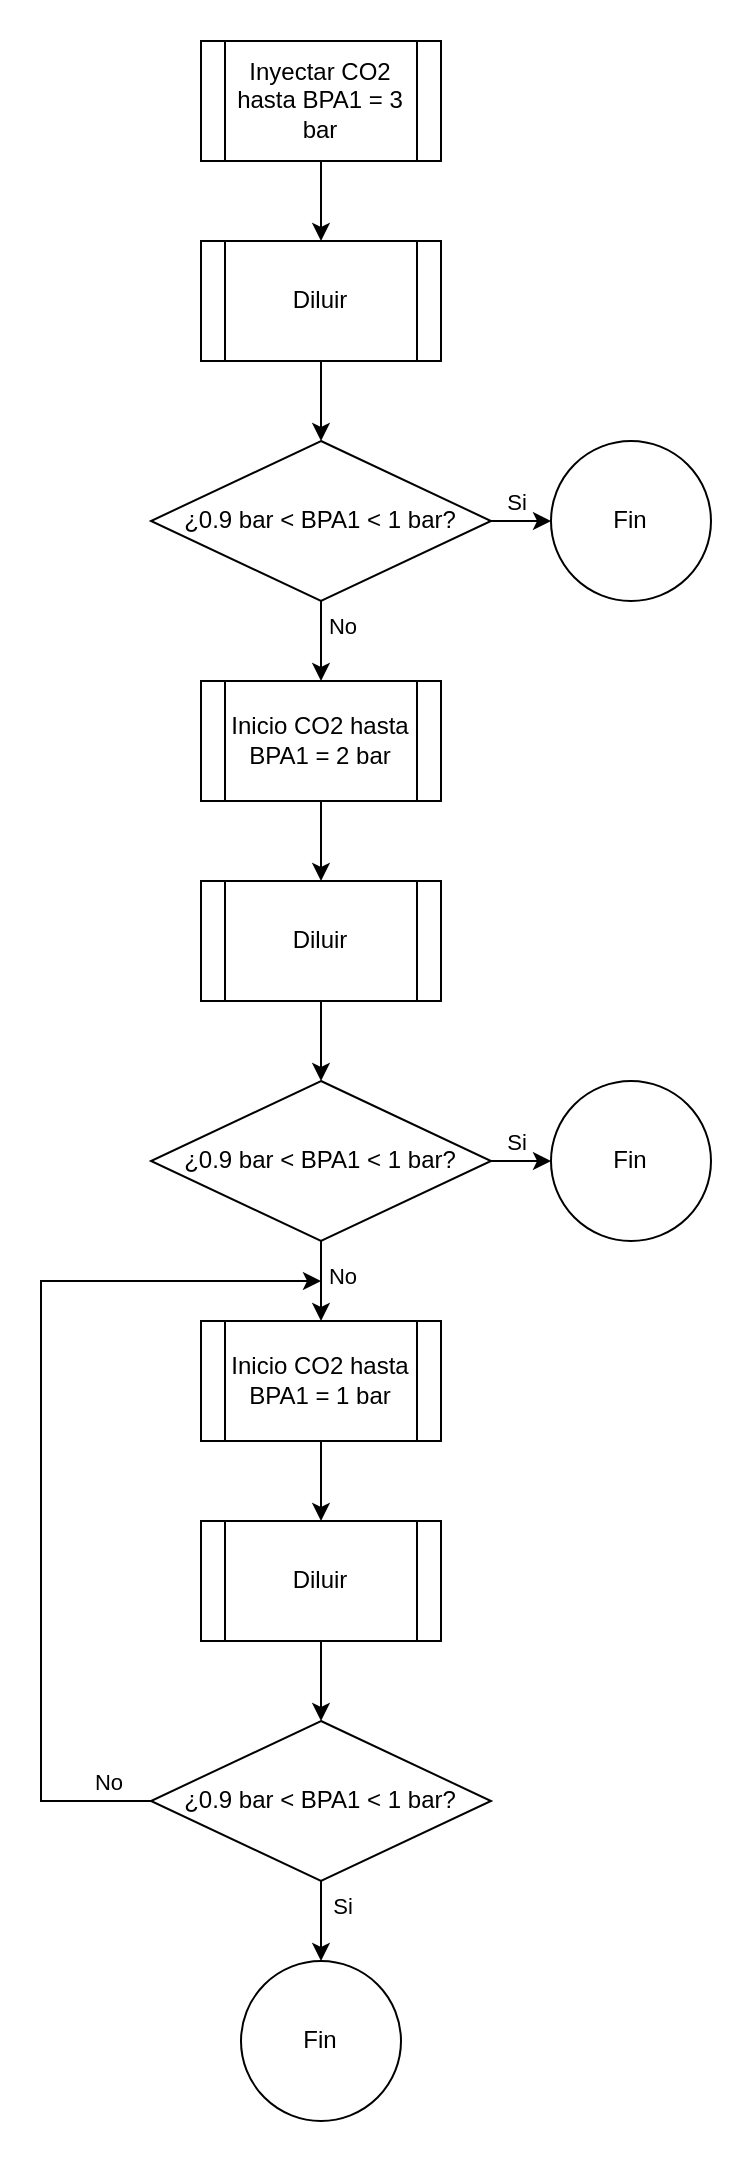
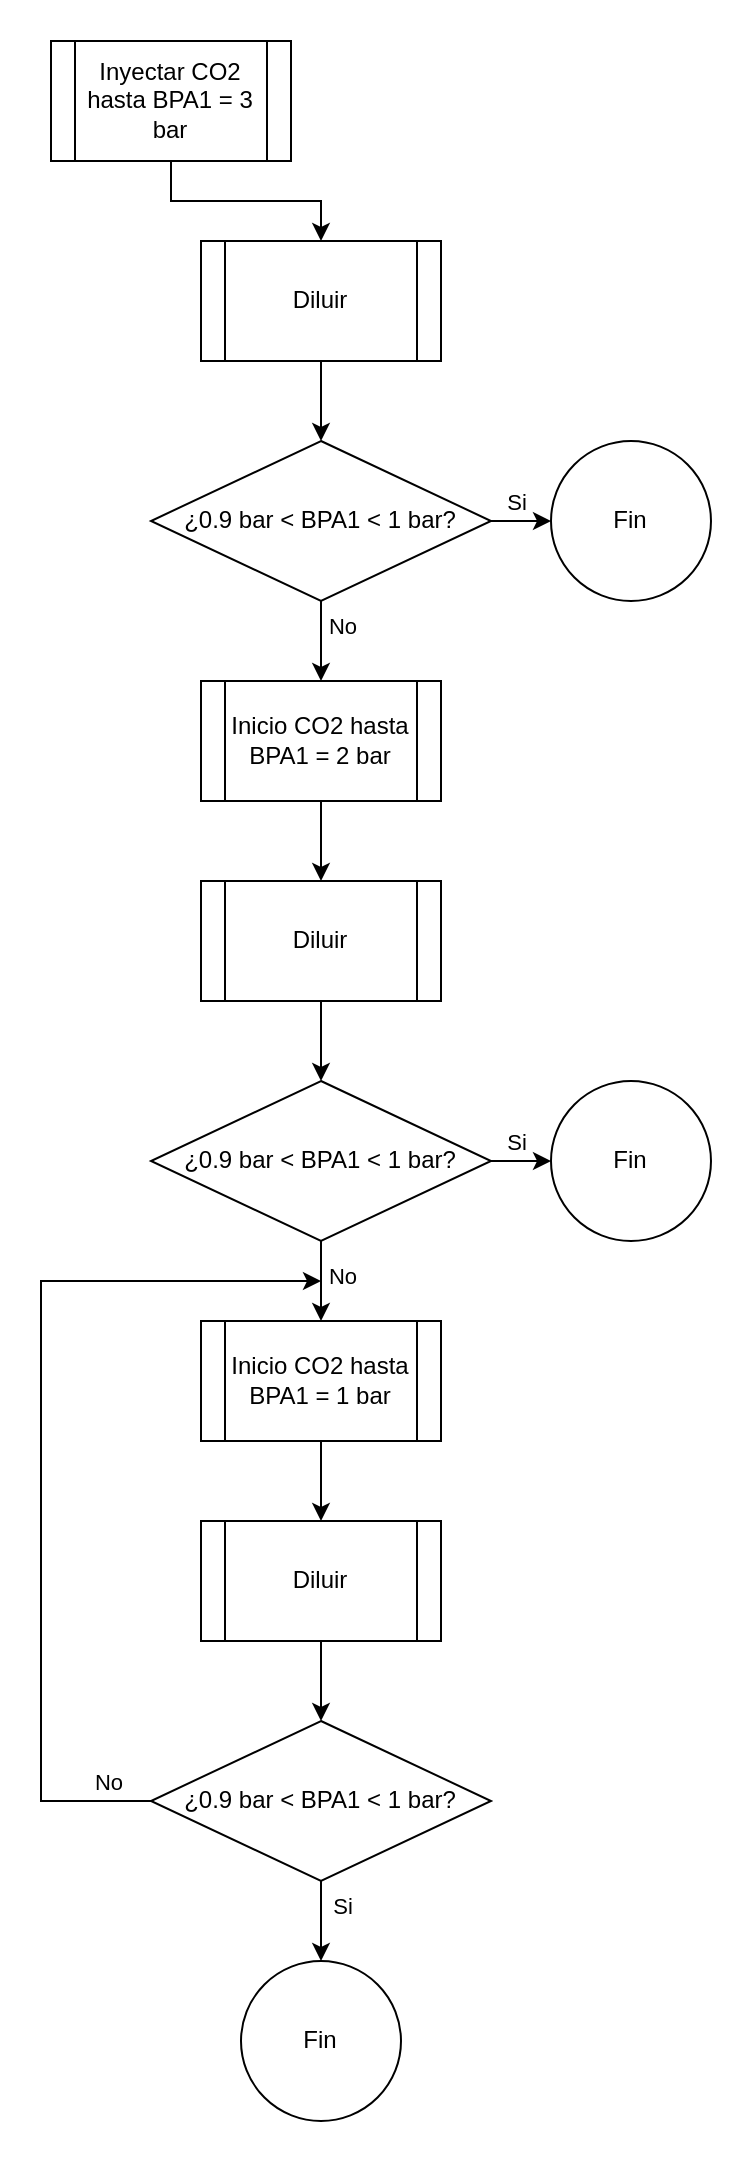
- <mxCell id="3" value="Inyectar CO2 hasta BPA1 = 3 bar" style="shape=process;whiteSpace=wrap;html=1;backgroundOutline=1;" vertex="1" parent="1"><mxGeometry x="100" y="20" width="120" height="60" as="geometry" /></mxCell>
+ <mxCell id="3" value="Inyectar CO2 hasta BPA1 = 3 bar" style="shape=process;whiteSpace=wrap;html=1;backgroundOutline=1;" vertex="1" parent="1"><mxGeometry x="25" y="20" width="120" height="60" as="geometry" /></mxCell>
